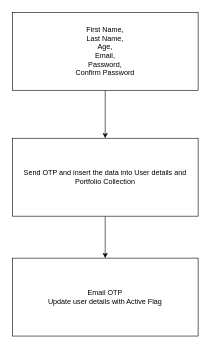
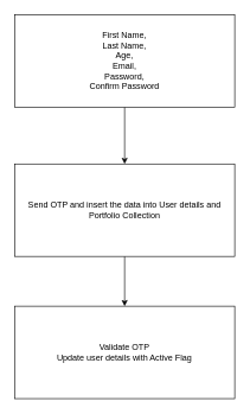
- <mxCell id="6" value="Email OTP&lt;br&gt;Update user details with Active Flag" style="rounded=0;whiteSpace=wrap;html=1;" vertex="1" parent="1"><mxGeometry x="20" y="430" width="310" height="130" as="geometry" /></mxCell>
+ <mxCell id="6" value="Validate OTP&lt;br&gt;Update user details with Active Flag" style="rounded=0;whiteSpace=wrap;html=1;" vertex="1" parent="1"><mxGeometry x="20" y="430" width="310" height="130" as="geometry" /></mxCell>
